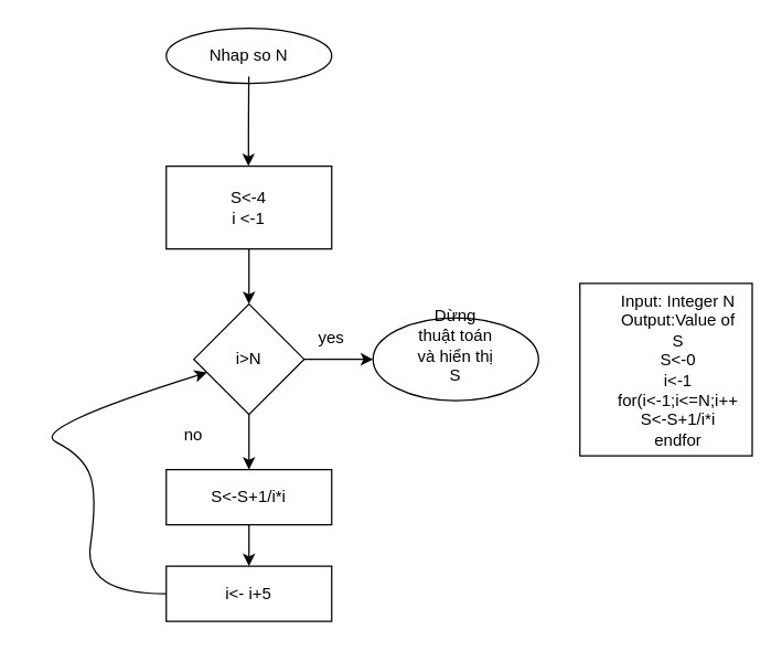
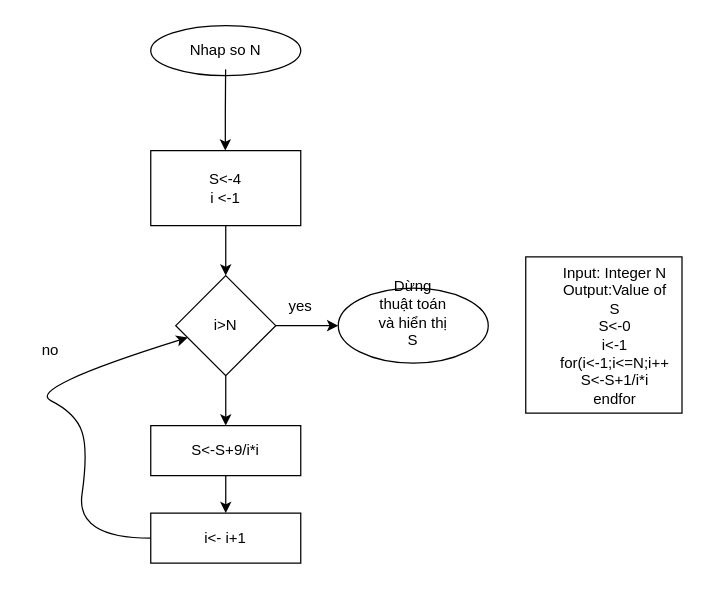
- <mxCell id="20" value="no" style="text;html=1;align=center;verticalAlign=middle;whiteSpace=wrap;rounded=0;" vertex="1" parent="1"><mxGeometry x="110" y="300" width="60" height="30" as="geometry" /></mxCell>
+ <mxCell id="20" value="no" style="text;html=1;align=center;verticalAlign=middle;whiteSpace=wrap;rounded=0;" vertex="1" parent="1"><mxGeometry x="10" y="265" width="60" height="30" as="geometry" /></mxCell>
- <mxCell id="15" value="S&amp;lt;-S+1/i*i" style="text;html=1;align=center;verticalAlign=middle;whiteSpace=wrap;rounded=0;" vertex="1" parent="1"><mxGeometry x="150" y="345" width="60" height="30" as="geometry" /></mxCell>
+ <mxCell id="15" value="S&amp;lt;-S+9/i*i" style="text;html=1;align=center;verticalAlign=middle;whiteSpace=wrap;rounded=0;" vertex="1" parent="1"><mxGeometry x="150" y="345" width="60" height="30" as="geometry" /></mxCell>
- <mxCell id="17" value="i&amp;lt;- i+5" style="text;html=1;align=center;verticalAlign=middle;whiteSpace=wrap;rounded=0;" vertex="1" parent="1"><mxGeometry x="150" y="415" width="60" height="30" as="geometry" /></mxCell>
+ <mxCell id="17" value="i&amp;lt;- i+1" style="text;html=1;align=center;verticalAlign=middle;whiteSpace=wrap;rounded=0;" vertex="1" parent="1"><mxGeometry x="150" y="415" width="60" height="30" as="geometry" /></mxCell>
